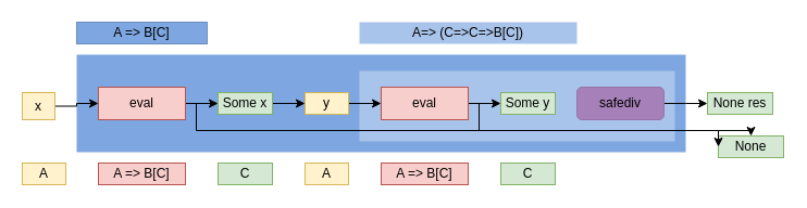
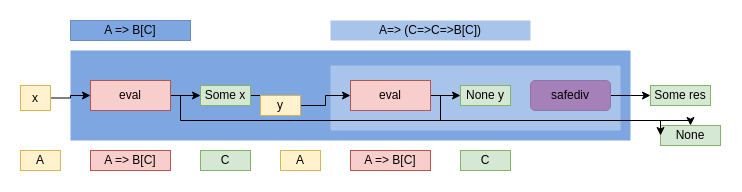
- <mxCell id="16" value="y" style="text;html=1;strokeColor=#d6b656;fillColor=#fff2cc;align=center;verticalAlign=middle;whiteSpace=wrap;rounded=0;" vertex="1" parent="1"><mxGeometry x="280" y="85" width="40" height="20" as="geometry" /></mxCell>
+ <mxCell id="16" value="y" style="text;html=1;strokeColor=#d6b656;fillColor=#fff2cc;align=center;verticalAlign=middle;whiteSpace=wrap;rounded=0;" vertex="1" parent="1"><mxGeometry x="260" y="95" width="40" height="20" as="geometry" /></mxCell>
- <mxCell id="17" value="Some y" style="text;html=1;strokeColor=#82b366;fillColor=#d5e8d4;align=center;verticalAlign=middle;whiteSpace=wrap;rounded=0;" vertex="1" parent="1"><mxGeometry x="460" y="85" width="50" height="20" as="geometry" /></mxCell>
+ <mxCell id="17" value="None y" style="text;html=1;strokeColor=#82b366;fillColor=#d5e8d4;align=center;verticalAlign=middle;whiteSpace=wrap;rounded=0;" vertex="1" parent="1"><mxGeometry x="460" y="85" width="50" height="20" as="geometry" /></mxCell>
- <mxCell id="20" value="None res" style="text;html=1;strokeColor=#82b366;fillColor=#d5e8d4;align=center;verticalAlign=middle;whiteSpace=wrap;rounded=0;" vertex="1" parent="1"><mxGeometry x="650" y="85" width="60" height="20" as="geometry" /></mxCell>
+ <mxCell id="20" value="Some res" style="text;html=1;strokeColor=#82b366;fillColor=#d5e8d4;align=center;verticalAlign=middle;whiteSpace=wrap;rounded=0;" vertex="1" parent="1"><mxGeometry x="650" y="85" width="60" height="20" as="geometry" /></mxCell>
